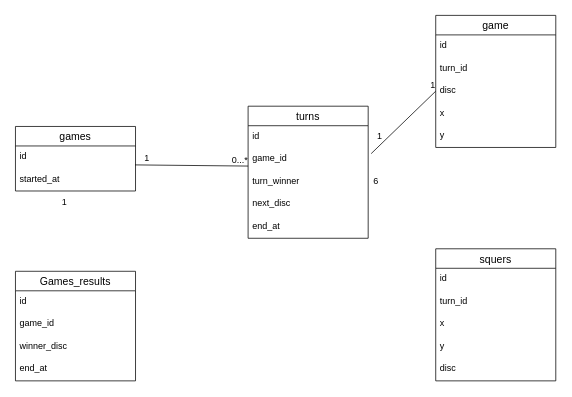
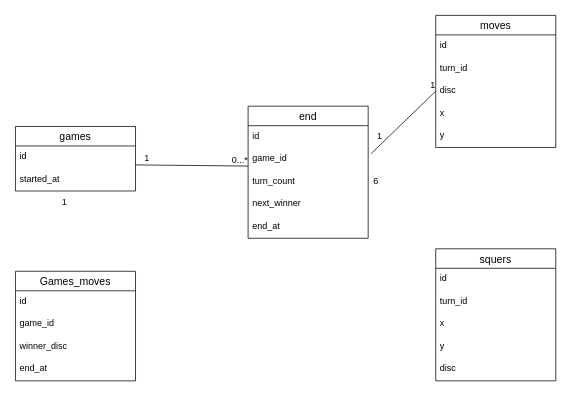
- <mxCell id="14" value="game" style="swimlane;fontStyle=0;childLayout=stackLayout;horizontal=1;startSize=26;horizontalStack=0;resizeParent=1;resizeParentMax=0;resizeLast=0;collapsible=1;marginBottom=0;align=center;fontSize=14;" parent="1" vertex="1"><mxGeometry x="580" y="20" width="160" height="176" as="geometry" /></mxCell>
+ <mxCell id="14" value="moves" style="swimlane;fontStyle=0;childLayout=stackLayout;horizontal=1;startSize=26;horizontalStack=0;resizeParent=1;resizeParentMax=0;resizeLast=0;collapsible=1;marginBottom=0;align=center;fontSize=14;" parent="1" vertex="1"><mxGeometry x="580" y="20" width="160" height="176" as="geometry" /></mxCell>
- <mxCell id="5" value="turns" style="swimlane;fontStyle=0;childLayout=stackLayout;horizontal=1;startSize=26;horizontalStack=0;resizeParent=1;resizeParentMax=0;resizeLast=0;collapsible=1;marginBottom=0;align=center;fontSize=14;" parent="1" vertex="1"><mxGeometry x="330" y="141" width="160" height="176" as="geometry" /></mxCell>
+ <mxCell id="5" value="end" style="swimlane;fontStyle=0;childLayout=stackLayout;horizontal=1;startSize=26;horizontalStack=0;resizeParent=1;resizeParentMax=0;resizeLast=0;collapsible=1;marginBottom=0;align=center;fontSize=14;" parent="1" vertex="1"><mxGeometry x="330" y="141" width="160" height="176" as="geometry" /></mxCell>
- <mxCell id="8" value="turn_winner" style="text;strokeColor=none;fillColor=none;spacingLeft=4;spacingRight=4;overflow=hidden;rotatable=0;points=[[0,0.5],[1,0.5]];portConstraint=eastwest;fontSize=12;" parent="5" vertex="1"><mxGeometry y="86" width="160" height="30" as="geometry" /></mxCell>
+ <mxCell id="8" value="turn_count" style="text;strokeColor=none;fillColor=none;spacingLeft=4;spacingRight=4;overflow=hidden;rotatable=0;points=[[0,0.5],[1,0.5]];portConstraint=eastwest;fontSize=12;" parent="5" vertex="1"><mxGeometry y="86" width="160" height="30" as="geometry" /></mxCell>
- <mxCell id="9" value="next_disc" style="text;strokeColor=none;fillColor=none;spacingLeft=4;spacingRight=4;overflow=hidden;rotatable=0;points=[[0,0.5],[1,0.5]];portConstraint=eastwest;fontSize=12;" parent="5" vertex="1"><mxGeometry y="116" width="160" height="30" as="geometry" /></mxCell>
+ <mxCell id="9" value="next_winner" style="text;strokeColor=none;fillColor=none;spacingLeft=4;spacingRight=4;overflow=hidden;rotatable=0;points=[[0,0.5],[1,0.5]];portConstraint=eastwest;fontSize=12;" parent="5" vertex="1"><mxGeometry y="116" width="160" height="30" as="geometry" /></mxCell>
- <mxCell id="30" value="Games_results" style="swimlane;fontStyle=0;childLayout=stackLayout;horizontal=1;startSize=26;horizontalStack=0;resizeParent=1;resizeParentMax=0;resizeLast=0;collapsible=1;marginBottom=0;align=center;fontSize=14;" parent="1" vertex="1"><mxGeometry x="20" y="361" width="160" height="146" as="geometry" /></mxCell>
+ <mxCell id="30" value="Games_moves" style="swimlane;fontStyle=0;childLayout=stackLayout;horizontal=1;startSize=26;horizontalStack=0;resizeParent=1;resizeParentMax=0;resizeLast=0;collapsible=1;marginBottom=0;align=center;fontSize=14;" parent="1" vertex="1"><mxGeometry x="20" y="361" width="160" height="146" as="geometry" /></mxCell>
